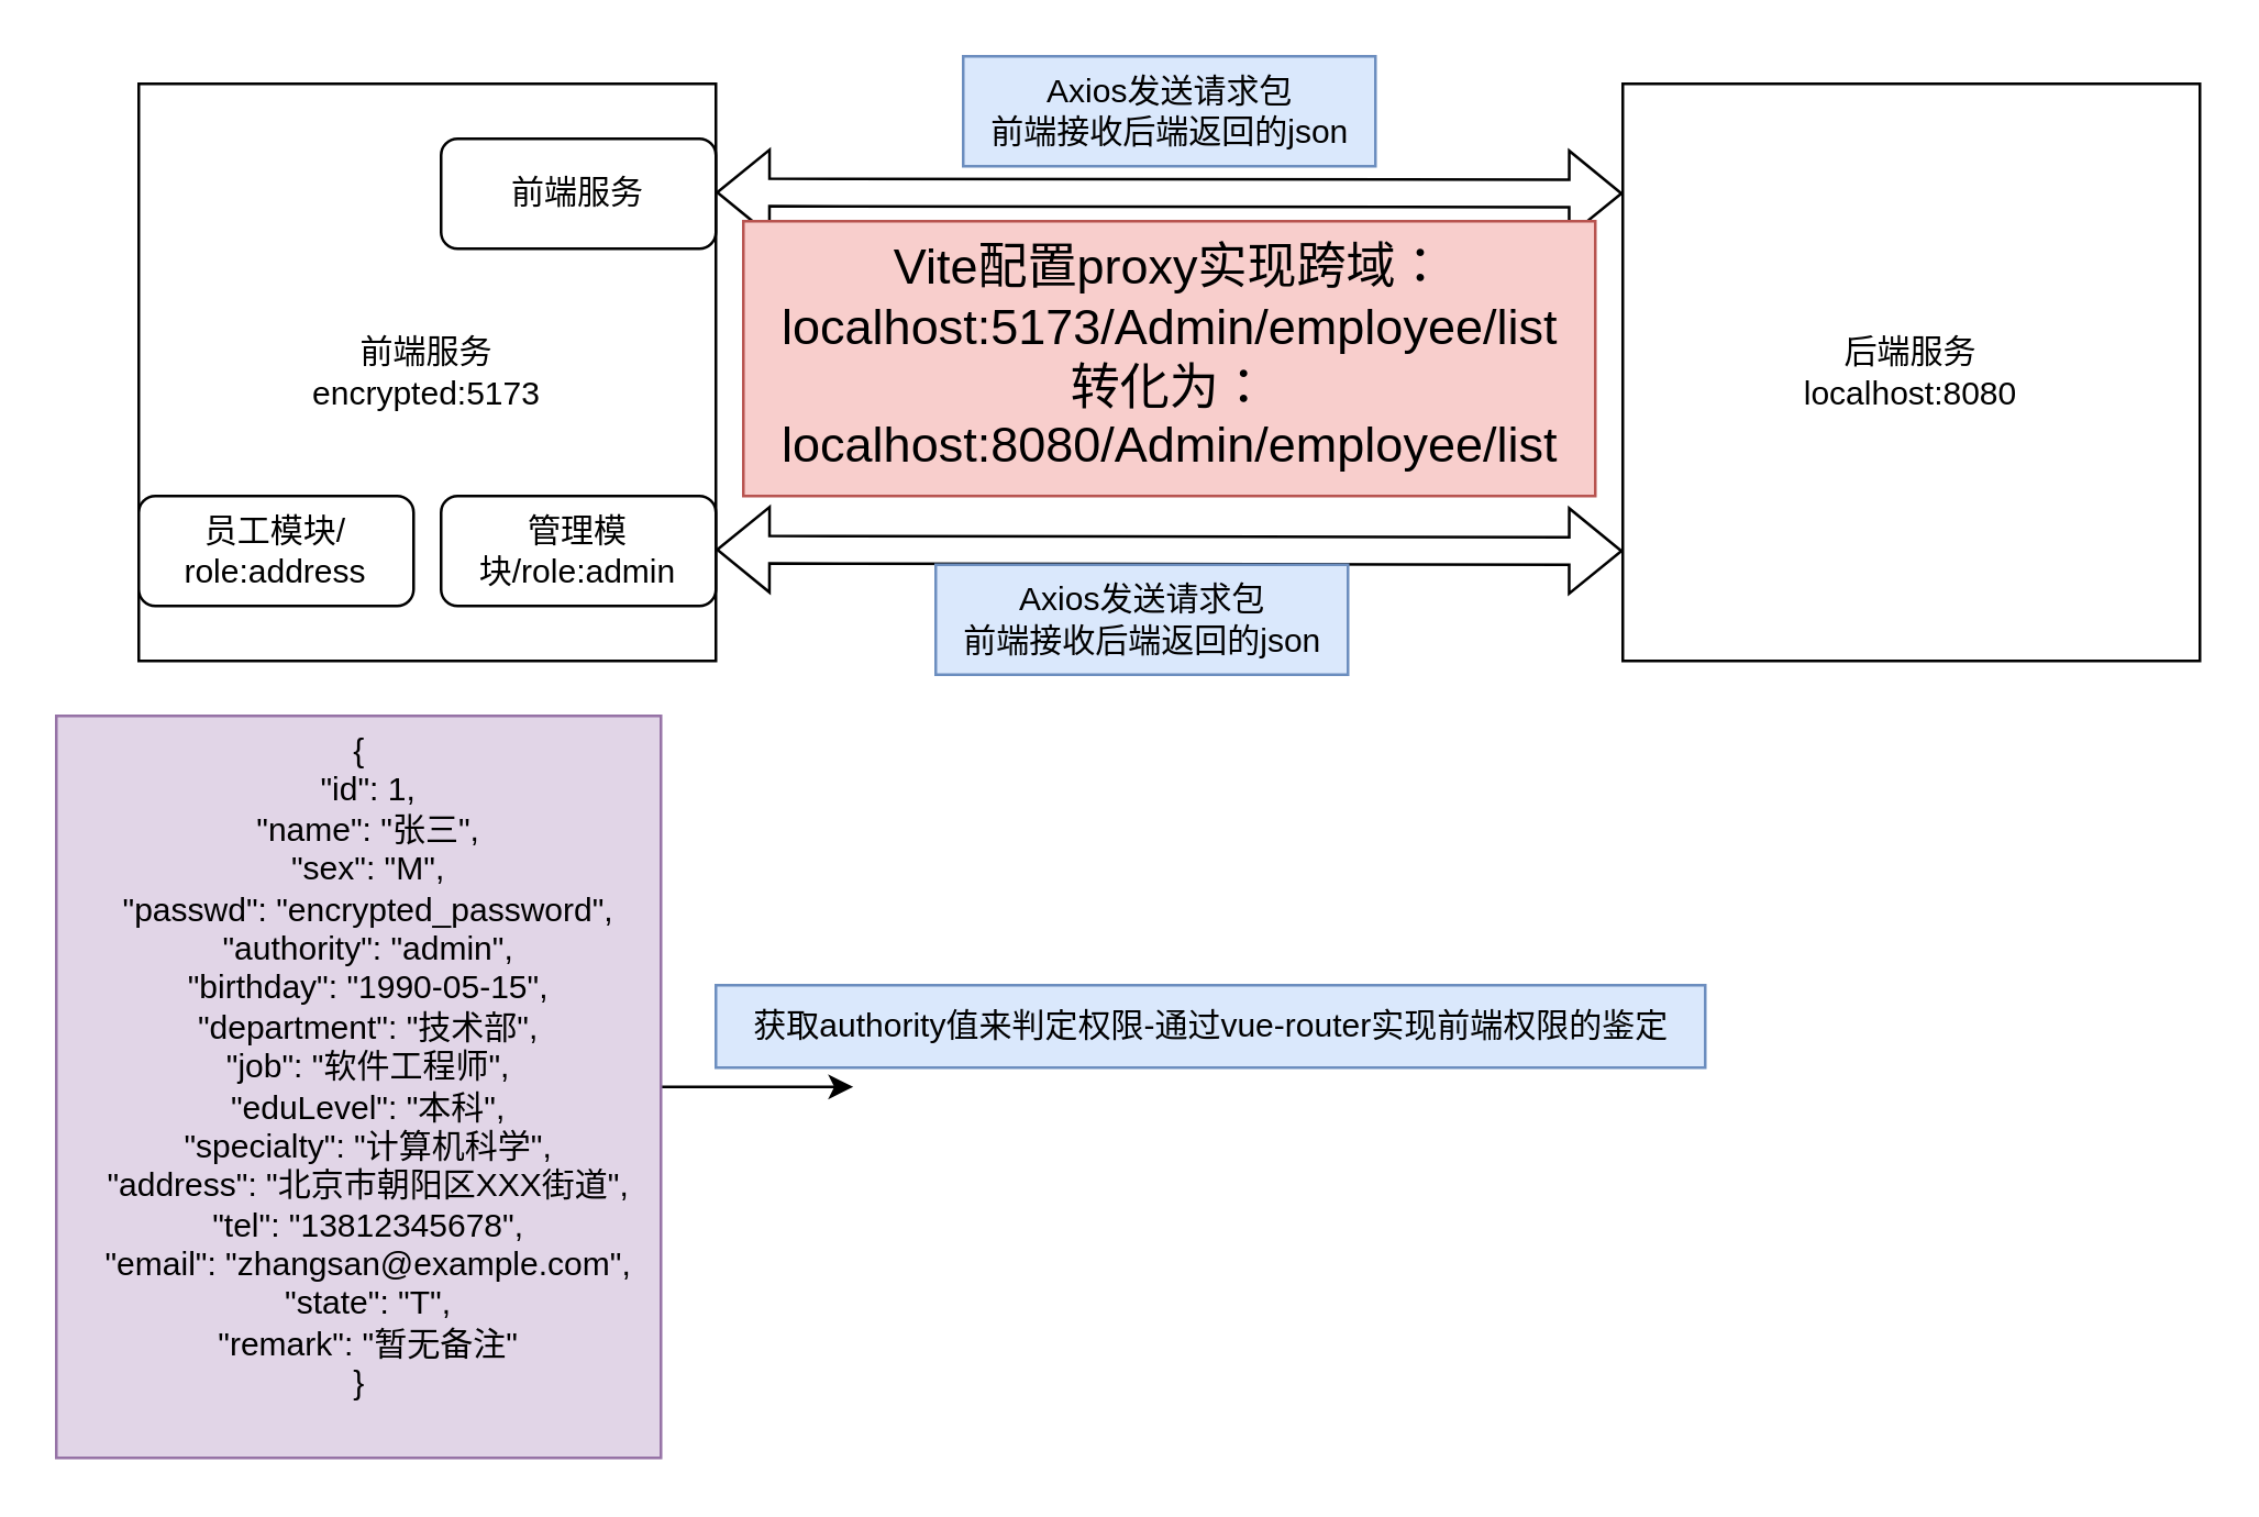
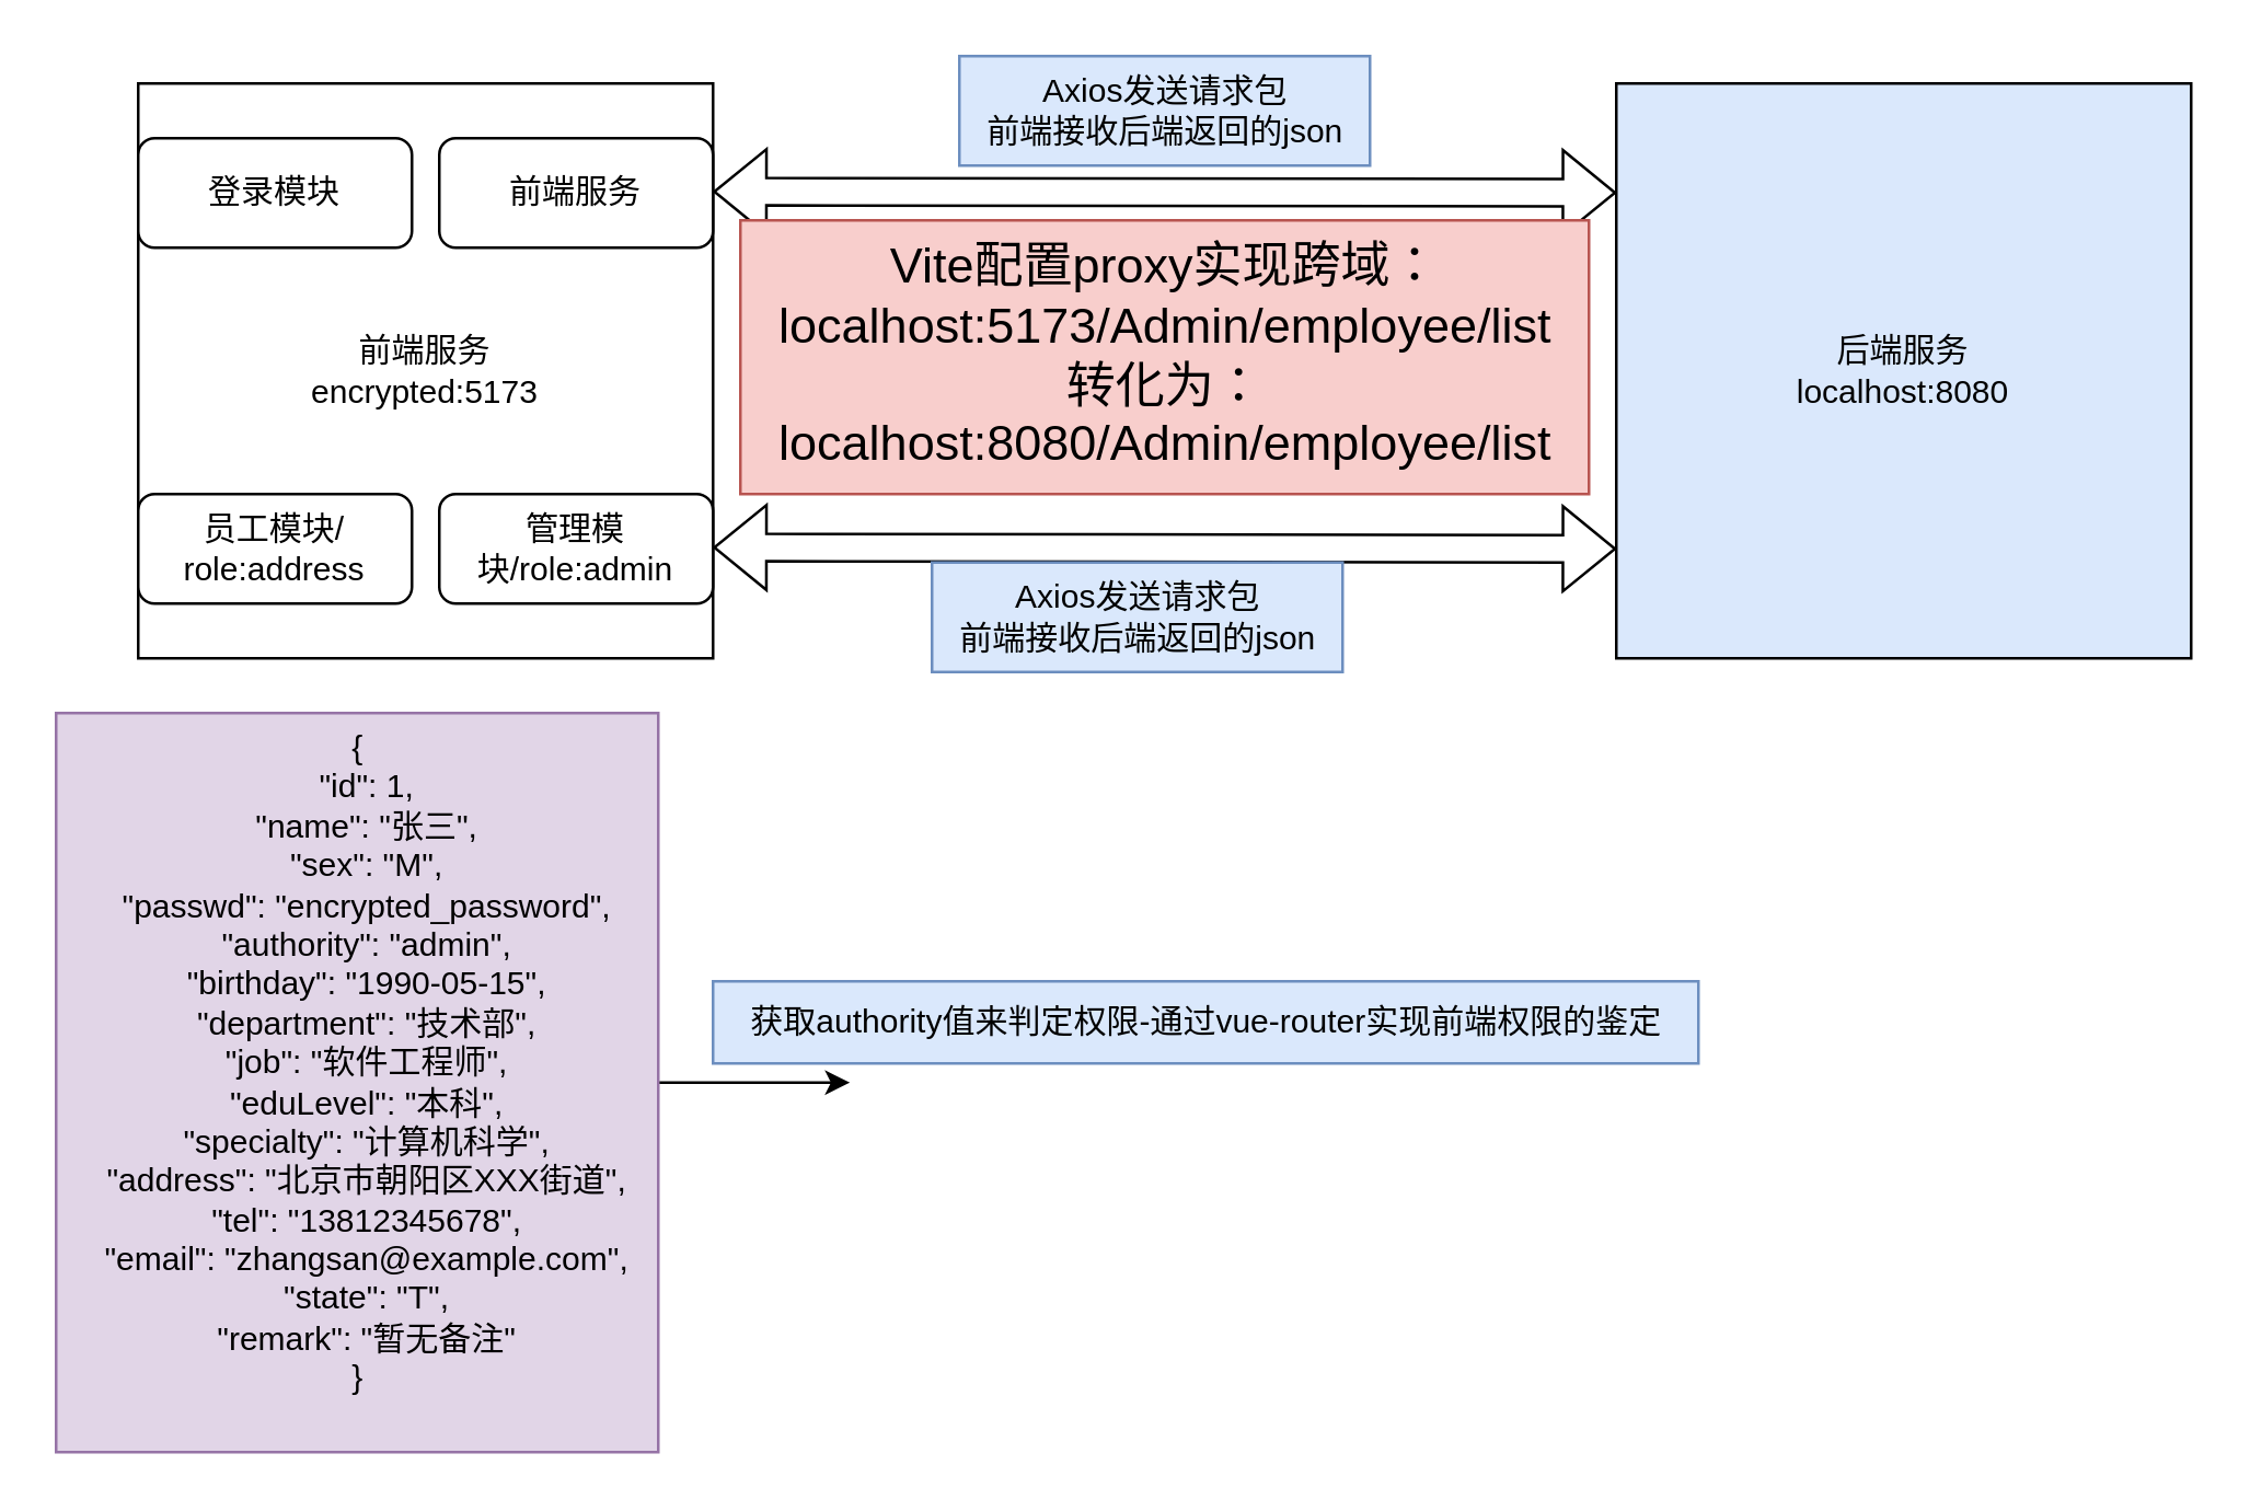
+ <mxCell id="4" value="登录模块" style="rounded=1;whiteSpace=wrap;html=1;" vertex="1" parent="1"><mxGeometry x="50" y="50" width="100" height="40" as="geometry" /></mxCell>
- <mxCell id="3" value="后端服务&lt;div&gt;localhost:8080&lt;/div&gt;" style="whiteSpace=wrap;html=1;aspect=fixed;" vertex="1" parent="1"><mxGeometry x="590" y="30" width="210" height="210" as="geometry" /></mxCell>
+ <mxCell id="3" value="后端服务&lt;div&gt;localhost:8080&lt;/div&gt;" style="whiteSpace=wrap;html=1;aspect=fixed;fillColor=#dae8fc;" vertex="1" parent="1"><mxGeometry x="590" y="30" width="210" height="210" as="geometry" /></mxCell>
